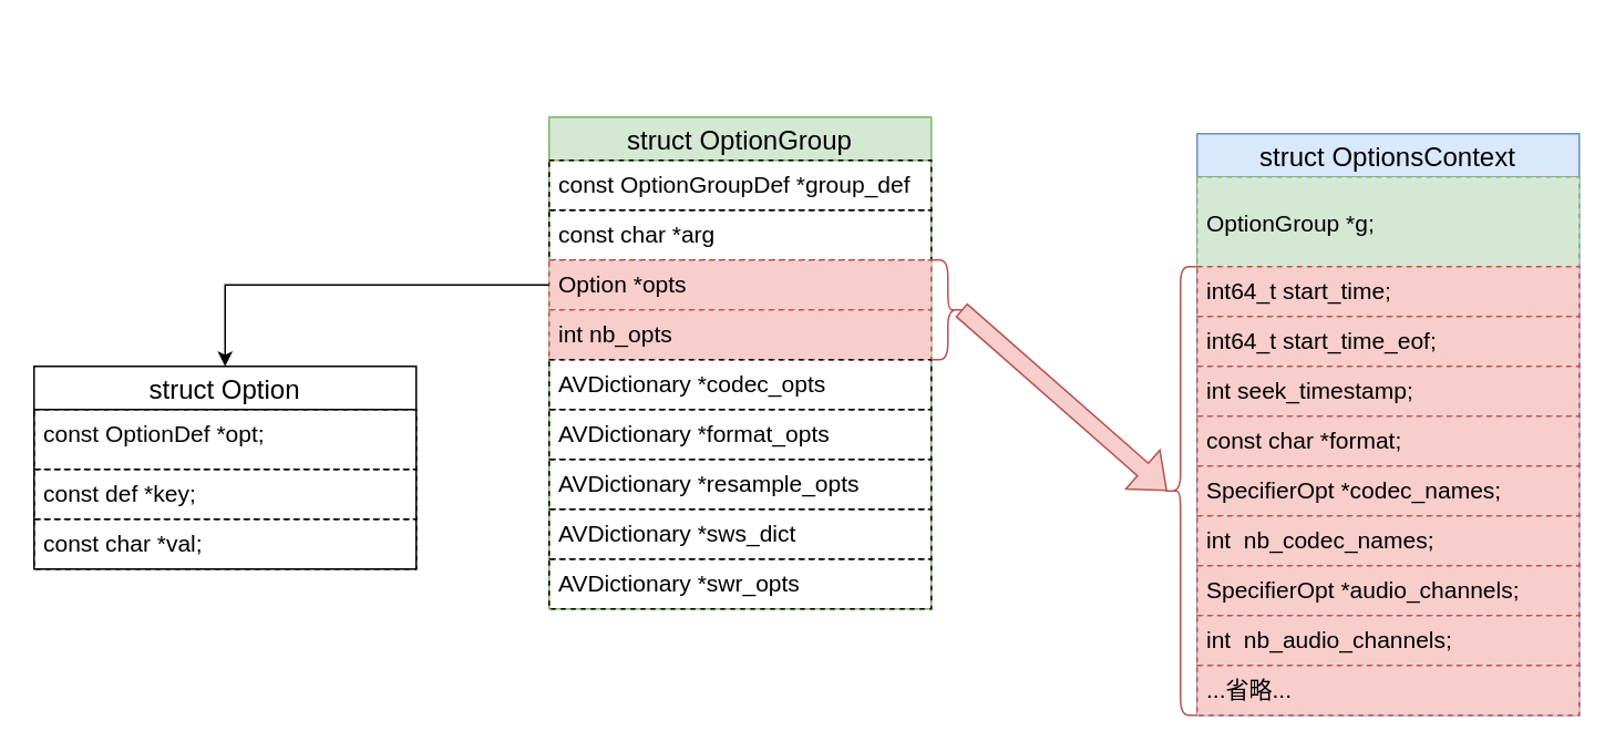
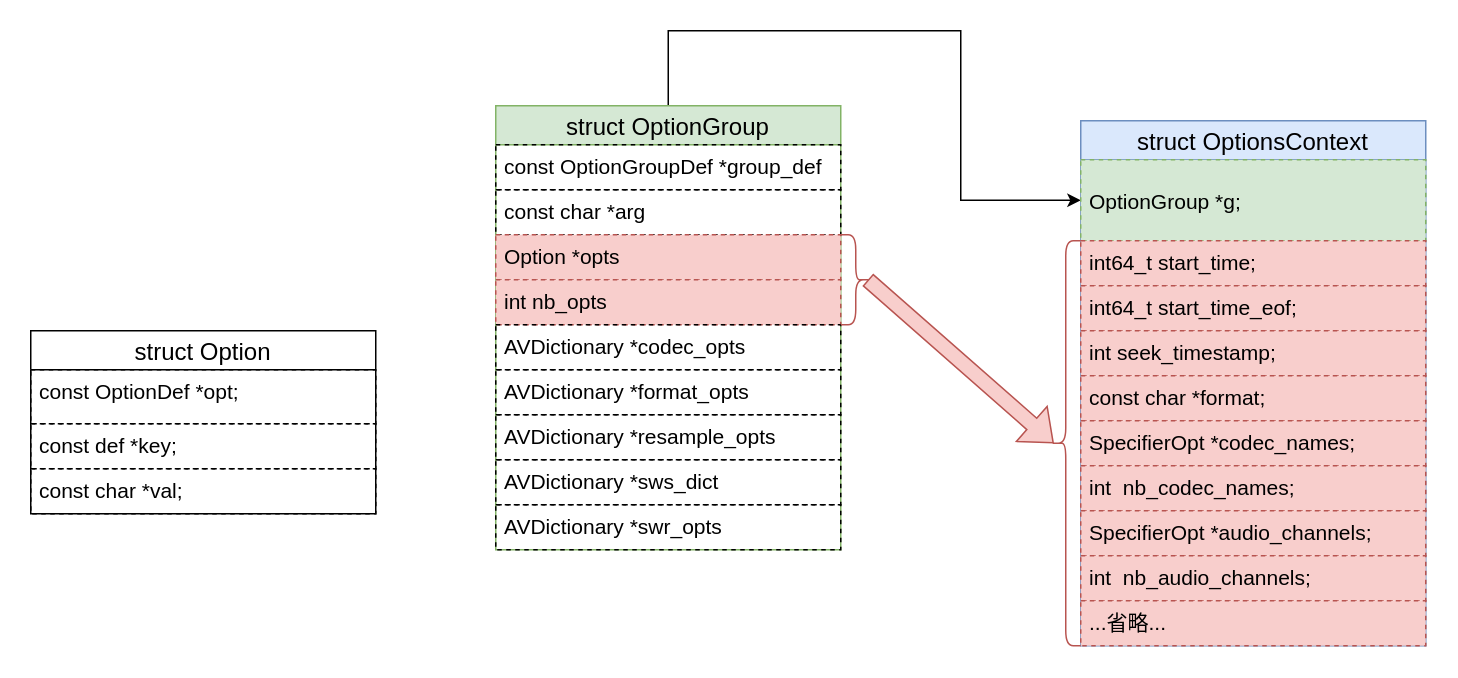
+ <mxCell id="2" style="edgeStyle=orthogonalEdgeStyle;rounded=0;orthogonalLoop=1;jettySize=auto;html=1;entryX=0;entryY=0.5;entryDx=0;entryDy=0;" parent="1" source="3" target="19" edge="1"><mxGeometry relative="1" as="geometry"><Array as="points"><mxPoint x="445" y="20" /><mxPoint x="640" y="20" /><mxPoint x="640" y="133" /></Array></mxGeometry></mxCell>
- <mxCell id="17" style="edgeStyle=orthogonalEdgeStyle;rounded=0;orthogonalLoop=1;jettySize=auto;html=1;exitX=0;exitY=0.5;exitDx=0;exitDy=0;entryX=0.5;entryY=0;entryDx=0;entryDy=0;" parent="1" source="6" target="13" edge="1"><mxGeometry relative="1" as="geometry" /></mxCell>
